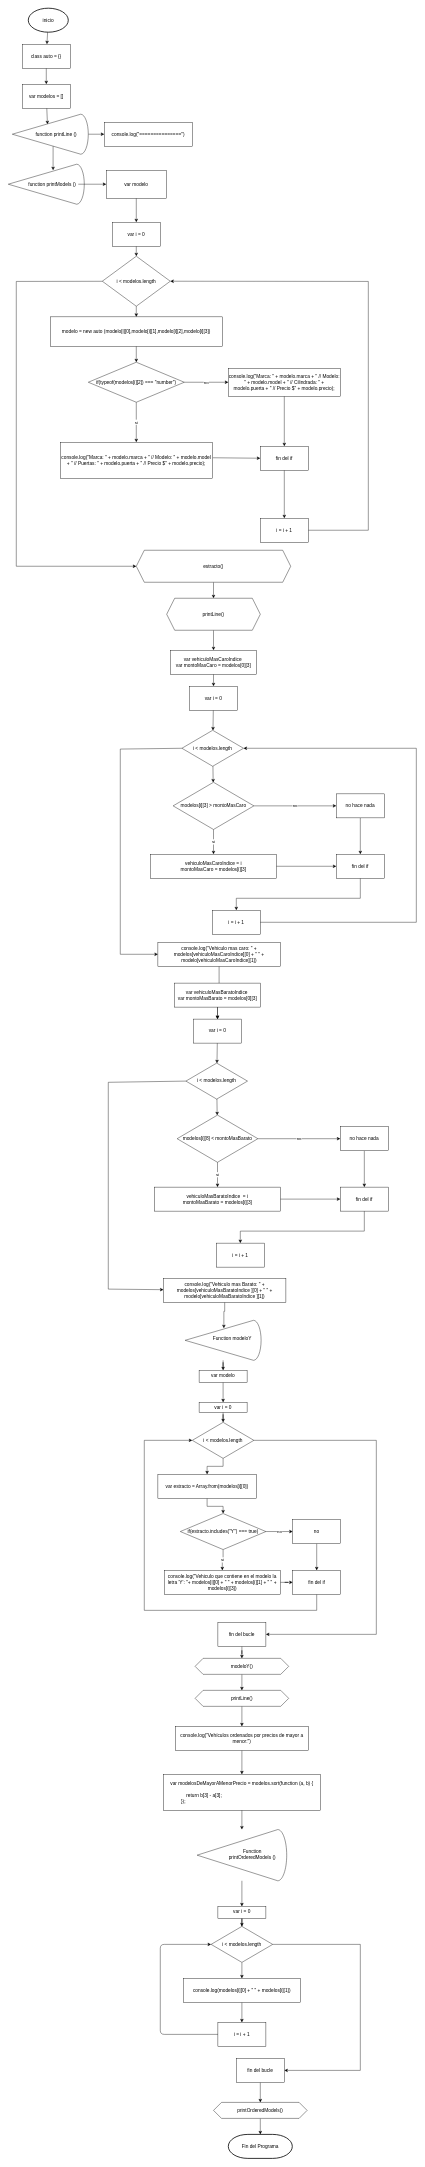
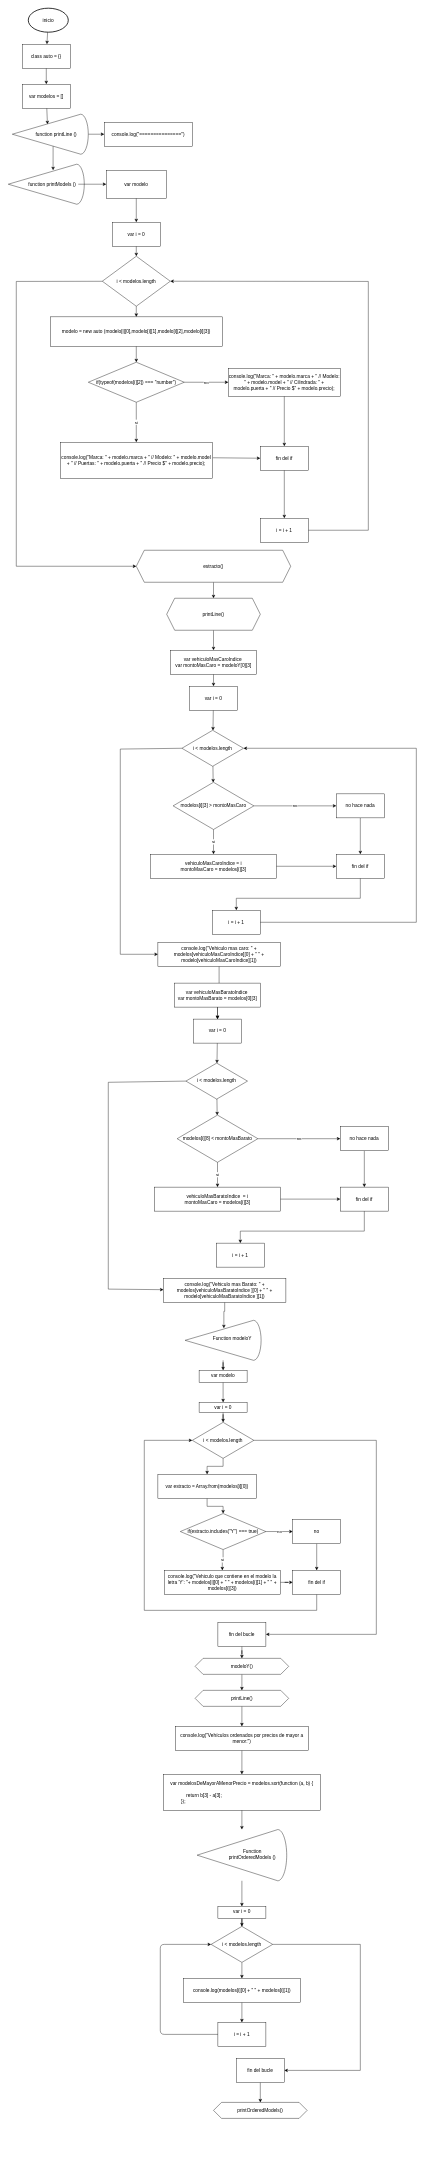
- <mxCell id="36" value="var vehiculoMasCaroIndice&amp;nbsp;&lt;br&gt;var montoMasCaro = modelos[0][3]" style="whiteSpace=wrap;html=1;rounded=0;" parent="1" vertex="1"><mxGeometry x="426" y="1625" width="214" height="60" as="geometry" /></mxCell>
+ <mxCell id="36" value="var vehiculoMasCaroIndice&amp;nbsp;&lt;br&gt;var montoMasCaro = modeloY[0][3]" style="whiteSpace=wrap;html=1;rounded=0;" parent="1" vertex="1"><mxGeometry x="426" y="1625" width="214" height="60" as="geometry" /></mxCell>
- <mxCell id="75" value="vehiculoMasBaratoIndice&amp;nbsp;&amp;nbsp;= i&lt;br&gt;montoMasBarato = modelos[i][3]" style="whiteSpace=wrap;html=1;rounded=0;" vertex="1" parent="1"><mxGeometry x="386" y="2967" width="314" height="60" as="geometry" /></mxCell>
+ <mxCell id="75" value="vehiculoMasBaratoIndice&amp;nbsp;&amp;nbsp;= i&lt;br&gt;montoMasCaro = modelos[i][3]" style="whiteSpace=wrap;html=1;rounded=0;" vertex="1" parent="1"><mxGeometry x="386" y="2967" width="314" height="60" as="geometry" /></mxCell>
- <mxCell id="113" value="" style="edgeStyle=orthogonalEdgeStyle;rounded=0;orthogonalLoop=1;jettySize=auto;html=1;" edge="1" parent="1" source="114" target="131"><mxGeometry relative="1" as="geometry" /></mxCell>
- <mxCell id="131" value="Fin del Programa" style="strokeWidth=2;html=1;shape=mxgraph.flowchart.terminator;whiteSpace=wrap;" vertex="1" parent="1"><mxGeometry x="570" y="5335" width="160" height="60" as="geometry" /></mxCell>
